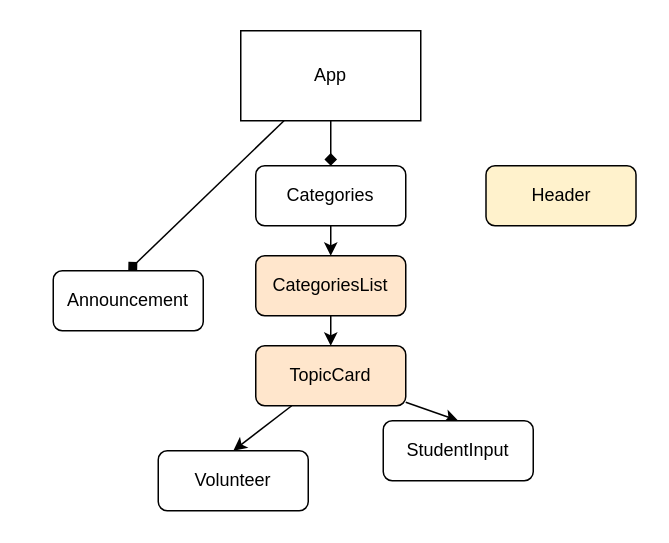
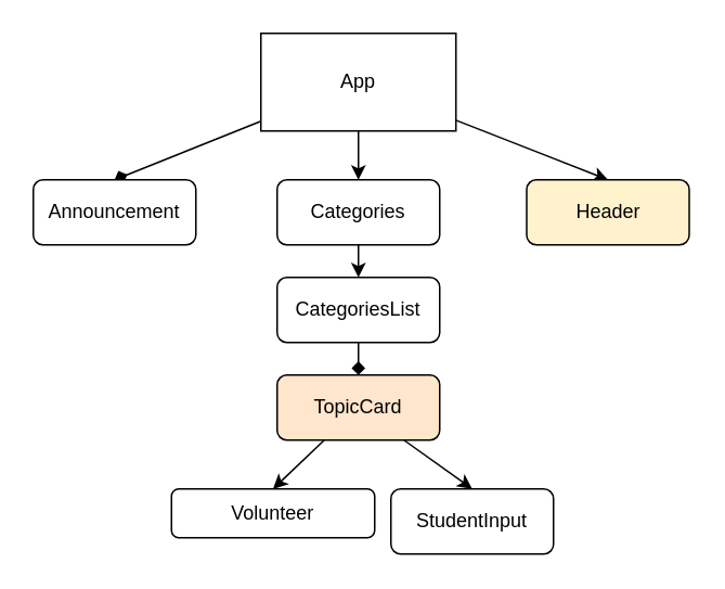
+ <mxCell id="3" style="edgeStyle=none;html=1;entryX=0.5;entryY=0;entryDx=0;entryDy=0;" edge="1" parent="1" source="5" target="14"><mxGeometry relative="1" as="geometry" /></mxCell>
- <mxCell id="4" style="edgeStyle=none;html=1;entryX=0.5;entryY=0;entryDx=0;entryDy=0;endArrow=diamond;" edge="1" parent="1" source="5" target="8"><mxGeometry relative="1" as="geometry" /></mxCell>
+ <mxCell id="4" style="edgeStyle=none;html=1;entryX=0.5;entryY=0;entryDx=0;entryDy=0;" edge="1" parent="1" source="5" target="8"><mxGeometry relative="1" as="geometry" /></mxCell>
- <mxCell id="10" value="CategoriesList" style="rounded=1;whiteSpace=wrap;html=1;fillColor=#ffe6cc;" vertex="1" parent="1"><mxGeometry x="170" y="170" width="100" height="40" as="geometry" /></mxCell>
+ <mxCell id="10" value="CategoriesList" style="rounded=1;whiteSpace=wrap;html=1;" vertex="1" parent="1"><mxGeometry x="170" y="170" width="100" height="40" as="geometry" /></mxCell>
- <mxCell id="6" value="Announcement" style="rounded=1;whiteSpace=wrap;html=1;" vertex="1" parent="1"><mxGeometry x="35" y="180" width="100" height="40" as="geometry" /></mxCell>
+ <mxCell id="6" value="Announcement" style="rounded=1;whiteSpace=wrap;html=1;" vertex="1" parent="1"><mxGeometry x="20" y="110" width="100" height="40" as="geometry" /></mxCell>
- <mxCell id="9" style="edgeStyle=none;html=1;exitX=0.5;exitY=1;exitDx=0;exitDy=0;entryX=0.5;entryY=0;entryDx=0;entryDy=0;" edge="1" parent="1" source="10" target="13"><mxGeometry relative="1" as="geometry" /></mxCell>
+ <mxCell id="9" style="edgeStyle=none;html=1;exitX=0.5;exitY=1;exitDx=0;exitDy=0;entryX=0.5;entryY=0;entryDx=0;entryDy=0;endArrow=diamond;" edge="1" parent="1" source="10" target="13"><mxGeometry relative="1" as="geometry" /></mxCell>
- <mxCell id="15" value="StudentInput" style="rounded=1;whiteSpace=wrap;html=1;" vertex="1" parent="1"><mxGeometry x="255" y="280" width="100" height="40" as="geometry" /></mxCell>
+ <mxCell id="15" value="StudentInput" style="rounded=1;whiteSpace=wrap;html=1;" vertex="1" parent="1"><mxGeometry x="240" y="300" width="100" height="40" as="geometry" /></mxCell>
- <mxCell id="16" value="Volunteer" style="rounded=1;whiteSpace=wrap;html=1;" vertex="1" parent="1"><mxGeometry x="105" y="300" width="100" height="40" as="geometry" /></mxCell>
+ <mxCell id="16" value="Volunteer" style="rounded=1;whiteSpace=wrap;html=1;" vertex="1" parent="1"><mxGeometry x="105" y="300" width="125" height="30" as="geometry" /></mxCell>
